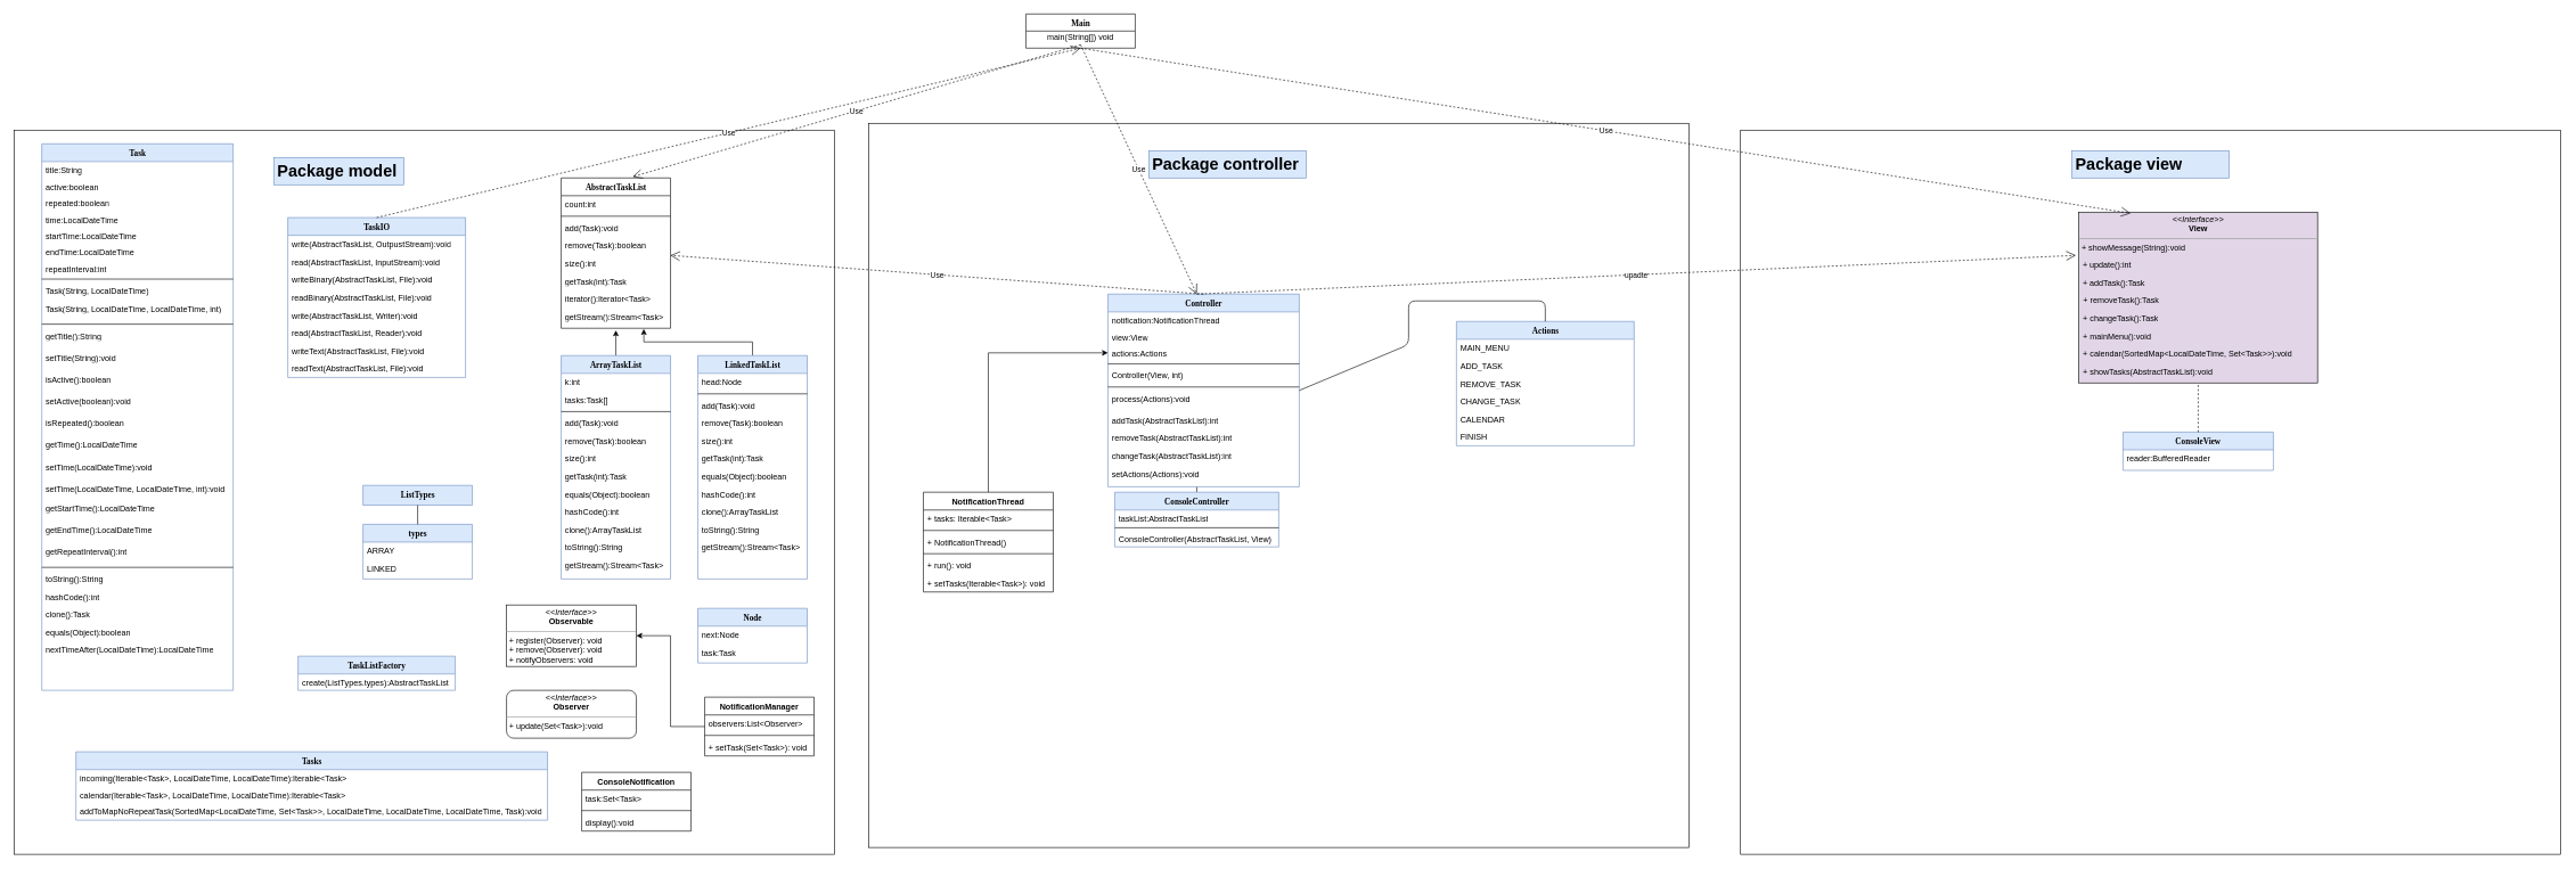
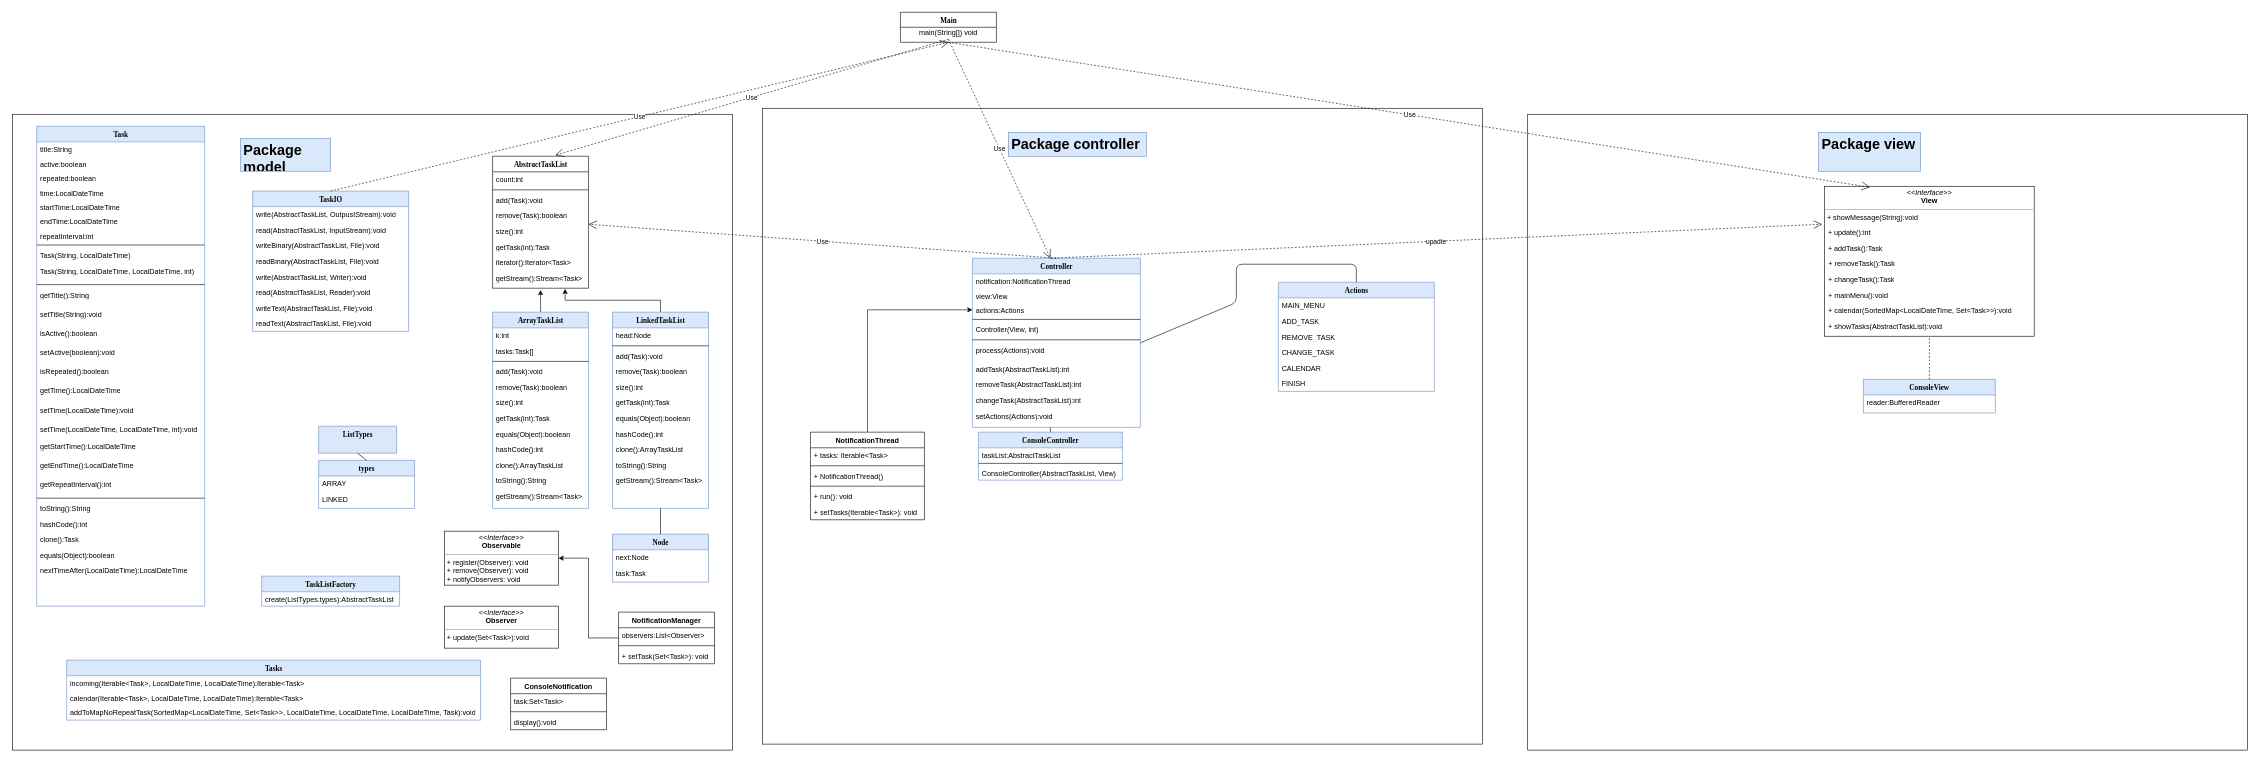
- <mxCell id="126" value="&lt;h1&gt;Package view&lt;/h1&gt;" style="text;html=1;strokeColor=#6c8ebf;fillColor=#dae8fc;spacing=5;spacingTop=-20;whiteSpace=wrap;overflow=hidden;rounded=0;glass=0;" parent="1" vertex="1"><mxGeometry x="3030.71" y="220" width="230" height="40" as="geometry" /></mxCell>
+ <mxCell id="126" value="&lt;h1&gt;Package view&lt;/h1&gt;" style="text;html=1;strokeColor=#6c8ebf;fillColor=#dae8fc;spacing=5;spacingTop=-20;whiteSpace=wrap;overflow=hidden;rounded=0;glass=0;" parent="1" vertex="1"><mxGeometry x="3030.71" y="220" width="170" height="65" as="geometry" /></mxCell>
- <mxCell id="28" value="&lt;h1&gt;Package model&lt;/h1&gt;" style="text;html=1;strokeColor=#6c8ebf;fillColor=#dae8fc;spacing=5;spacingTop=-20;whiteSpace=wrap;overflow=hidden;rounded=0;glass=0;" parent="1" vertex="1"><mxGeometry x="400" y="230" width="190" height="40" as="geometry" /></mxCell>
+ <mxCell id="28" value="&lt;h1&gt;Package model&lt;/h1&gt;" style="text;html=1;strokeColor=#6c8ebf;fillColor=#dae8fc;spacing=5;spacingTop=-20;whiteSpace=wrap;overflow=hidden;rounded=0;glass=0;" parent="1" vertex="1"><mxGeometry x="400" y="230" width="150" height="55" as="geometry" /></mxCell>
- <mxCell id="127" value="&lt;p style=&quot;margin: 0px ; margin-top: 4px ; text-align: center&quot;&gt;&lt;i&gt;&amp;lt;&amp;lt;Interface&amp;gt;&amp;gt;&lt;/i&gt;&lt;br&gt;&lt;b&gt;View&lt;/b&gt;&lt;/p&gt;&lt;hr size=&quot;1&quot;&gt;&lt;p style=&quot;margin: 0px ; margin-left: 4px&quot;&gt;+ showMessage(String):void&lt;br&gt;&lt;/p&gt;" style="verticalAlign=top;align=left;overflow=fill;fontSize=12;fontFamily=Helvetica;html=1;fillColor=#e1d5e7;" parent="1" vertex="1"><mxGeometry x="3040.71" y="310" width="349.29" height="250" as="geometry" /></mxCell>
+ <mxCell id="127" value="&lt;p style=&quot;margin: 0px ; margin-top: 4px ; text-align: center&quot;&gt;&lt;i&gt;&amp;lt;&amp;lt;Interface&amp;gt;&amp;gt;&lt;/i&gt;&lt;br&gt;&lt;b&gt;View&lt;/b&gt;&lt;/p&gt;&lt;hr size=&quot;1&quot;&gt;&lt;p style=&quot;margin: 0px ; margin-left: 4px&quot;&gt;+ showMessage(String):void&lt;br&gt;&lt;/p&gt;" style="verticalAlign=top;align=left;overflow=fill;fontSize=12;fontFamily=Helvetica;html=1;" parent="1" vertex="1"><mxGeometry x="3040.71" y="310" width="349.29" height="250" as="geometry" /></mxCell>
- <mxCell id="87" value="ListTypes" style="swimlane;html=1;fontStyle=1;align=center;verticalAlign=top;childLayout=stackLayout;horizontal=1;startSize=80;horizontalStack=0;resizeParent=1;resizeLast=0;collapsible=1;marginBottom=0;swimlaneFillColor=#ffffff;rounded=0;shadow=0;comic=0;labelBackgroundColor=none;strokeWidth=1;fillColor=#dae8fc;fontFamily=Verdana;fontSize=12;strokeColor=#6c8ebf;" parent="1" vertex="1"><mxGeometry x="530" y="710" width="160" height="29" as="geometry" /></mxCell>
+ <mxCell id="87" value="ListTypes" style="swimlane;html=1;fontStyle=1;align=center;verticalAlign=top;childLayout=stackLayout;horizontal=1;startSize=80;horizontalStack=0;resizeParent=1;resizeLast=0;collapsible=1;marginBottom=0;swimlaneFillColor=#ffffff;rounded=0;shadow=0;comic=0;labelBackgroundColor=none;strokeWidth=1;fillColor=#dae8fc;fontFamily=Verdana;fontSize=12;strokeColor=#6c8ebf;" parent="1" vertex="1"><mxGeometry x="530" y="710" width="130" height="45" as="geometry" /></mxCell>
+ <mxCell id="45" value="" style="endArrow=none;html=1;exitX=0.5;exitY=0;exitDx=0;exitDy=0;entryX=0.5;entryY=1;entryDx=0;entryDy=0;" parent="1" source="42" target="30" edge="1"><mxGeometry width="50" height="50" relative="1" as="geometry"><mxPoint x="320" y="930" as="sourcePoint" /><mxPoint x="370" y="880" as="targetPoint" /></mxGeometry></mxCell>
- <mxCell id="134" value="&lt;p style=&quot;margin: 0px ; margin-top: 4px ; text-align: center&quot;&gt;&lt;i&gt;&amp;lt;&amp;lt;Interface&amp;gt;&amp;gt;&lt;/i&gt;&lt;br&gt;&lt;b&gt;Observer&lt;/b&gt;&lt;/p&gt;&lt;hr size=&quot;1&quot;&gt;&lt;p style=&quot;margin: 0px ; margin-left: 4px&quot;&gt;+ update(Set&amp;lt;Task&amp;gt;):void&lt;br&gt;&lt;/p&gt;" style="verticalAlign=top;align=left;overflow=fill;fontSize=12;fontFamily=Helvetica;html=1;rounded=1;" parent="1" vertex="1"><mxGeometry x="740" y="1010" width="190" height="70" as="geometry" /></mxCell>
+ <mxCell id="134" value="&lt;p style=&quot;margin: 0px ; margin-top: 4px ; text-align: center&quot;&gt;&lt;i&gt;&amp;lt;&amp;lt;Interface&amp;gt;&amp;gt;&lt;/i&gt;&lt;br&gt;&lt;b&gt;Observer&lt;/b&gt;&lt;/p&gt;&lt;hr size=&quot;1&quot;&gt;&lt;p style=&quot;margin: 0px ; margin-left: 4px&quot;&gt;+ update(Set&amp;lt;Task&amp;gt;):void&lt;br&gt;&lt;/p&gt;" style="verticalAlign=top;align=left;overflow=fill;fontSize=12;fontFamily=Helvetica;html=1;" parent="1" vertex="1"><mxGeometry x="740" y="1010" width="190" height="70" as="geometry" /></mxCell>
